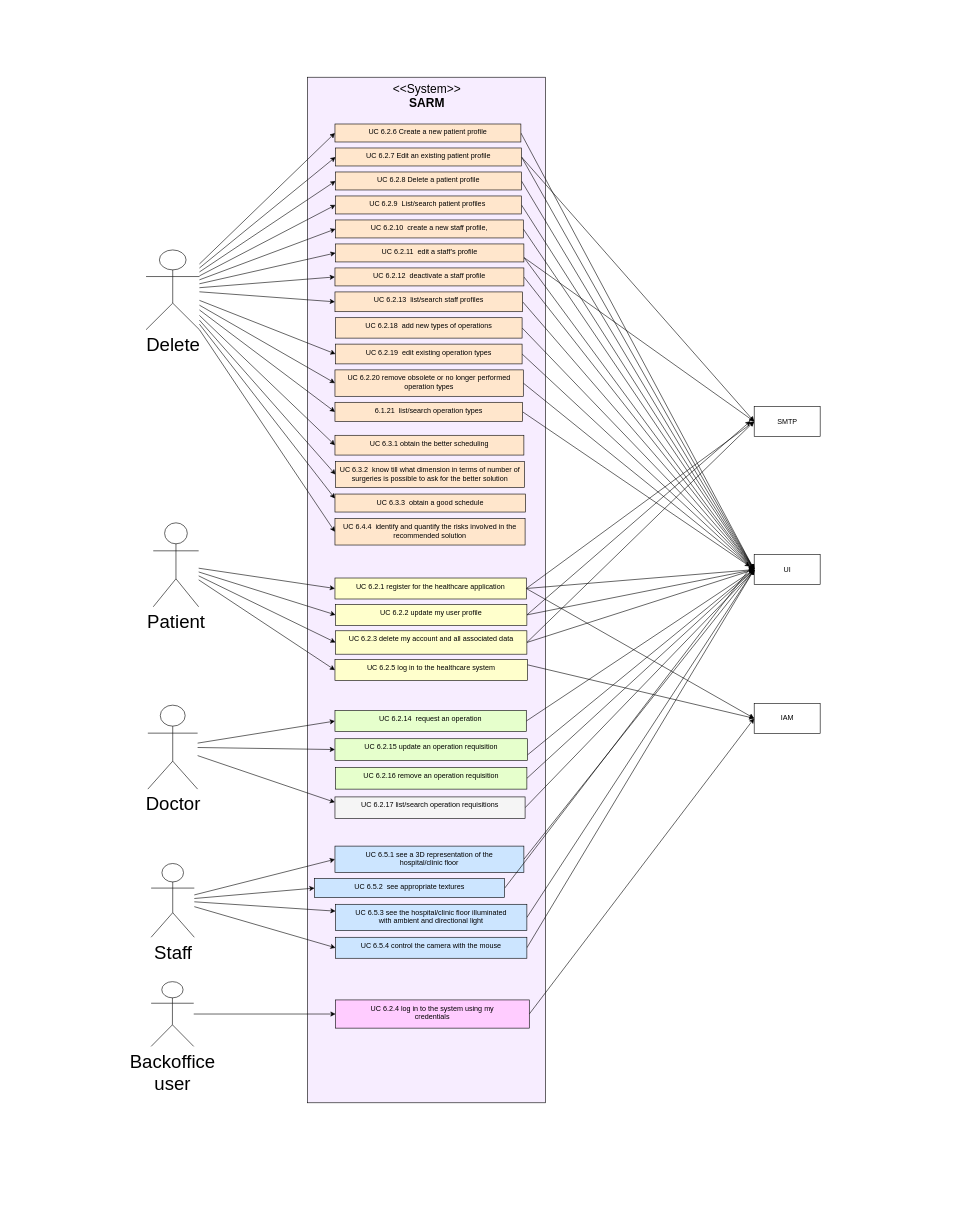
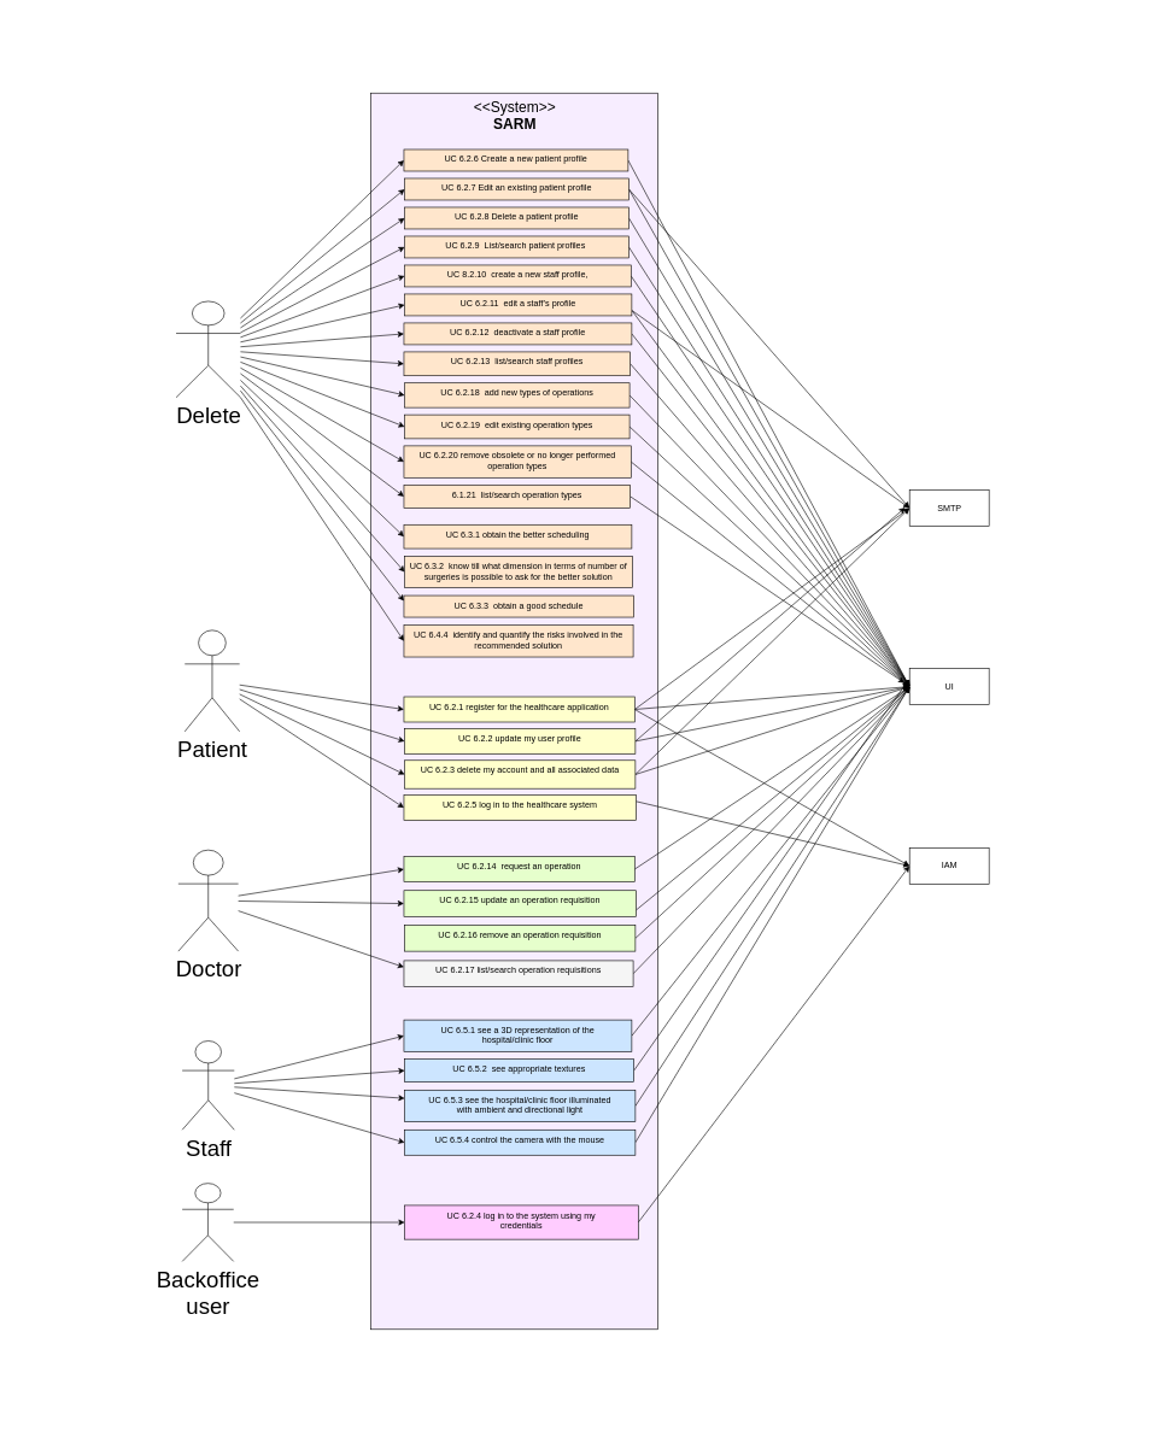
- <mxCell id="32" value="UC 6.2.10&amp;nbsp; create a new staff profile," style="whiteSpace=wrap;html=1;verticalAlign=top;fillColor=#FFE6CC;strokeColor=#000000;fontColor=#000000;" parent="1" vertex="1"><mxGeometry x="559" y="366" width="313" height="30" as="geometry" /></mxCell>
+ <mxCell id="32" value="UC 8.2.10&amp;nbsp; create a new staff profile," style="whiteSpace=wrap;html=1;verticalAlign=top;fillColor=#FFE6CC;strokeColor=#000000;fontColor=#000000;" parent="1" vertex="1"><mxGeometry x="559" y="366" width="313" height="30" as="geometry" /></mxCell>
+ <mxCell id="11" value="" style="edgeStyle=none;html=1;strokeColor=#000000;fontColor=#000000;entryX=0;entryY=0.5;entryDx=0;entryDy=0;" parent="1" source="19" target="41" edge="1"><mxGeometry relative="1" as="geometry" /></mxCell>
- <mxCell id="89" value="UC 6.5.2&amp;nbsp;&amp;nbsp;see appropriate textures" style="whiteSpace=wrap;html=1;verticalAlign=top;fillColor=#CCE5FF;strokeColor=#000000;fontColor=#000000;" parent="1" vertex="1"><mxGeometry x="524" y="1464" width="317" height="32" as="geometry" /></mxCell>
+ <mxCell id="89" value="UC 6.5.2&amp;nbsp;&amp;nbsp;see appropriate textures" style="whiteSpace=wrap;html=1;verticalAlign=top;fillColor=#CCE5FF;strokeColor=#000000;fontColor=#000000;" parent="1" vertex="1"><mxGeometry x="559" y="1464" width="317" height="32" as="geometry" /></mxCell>
